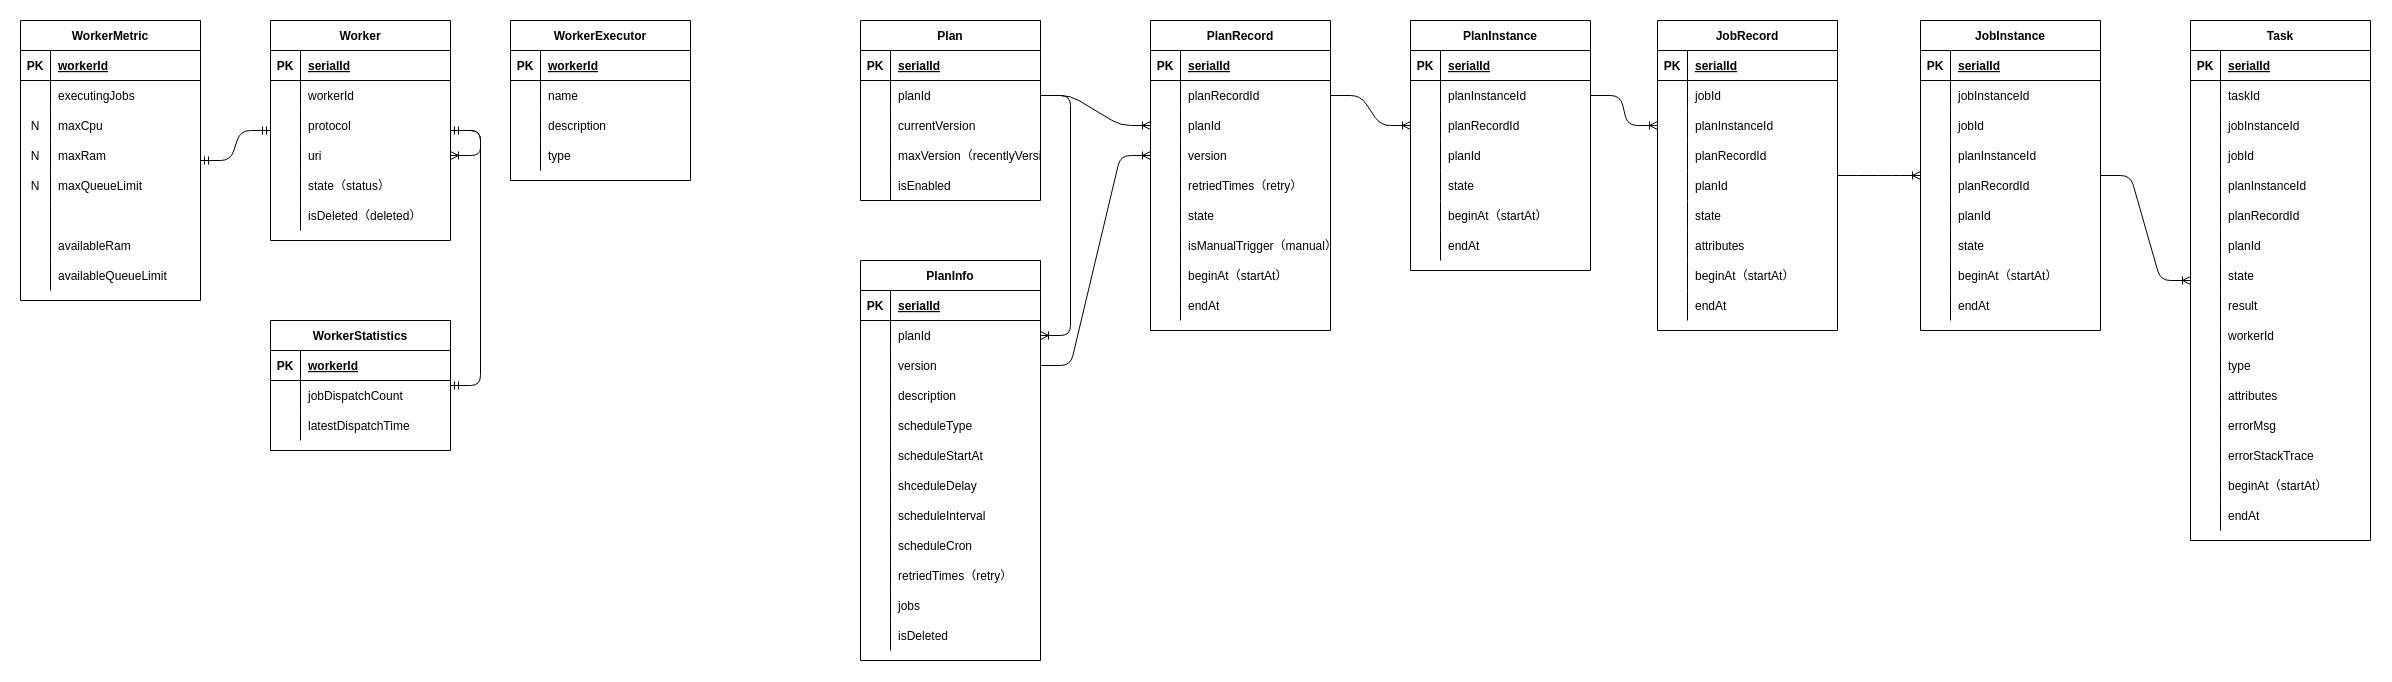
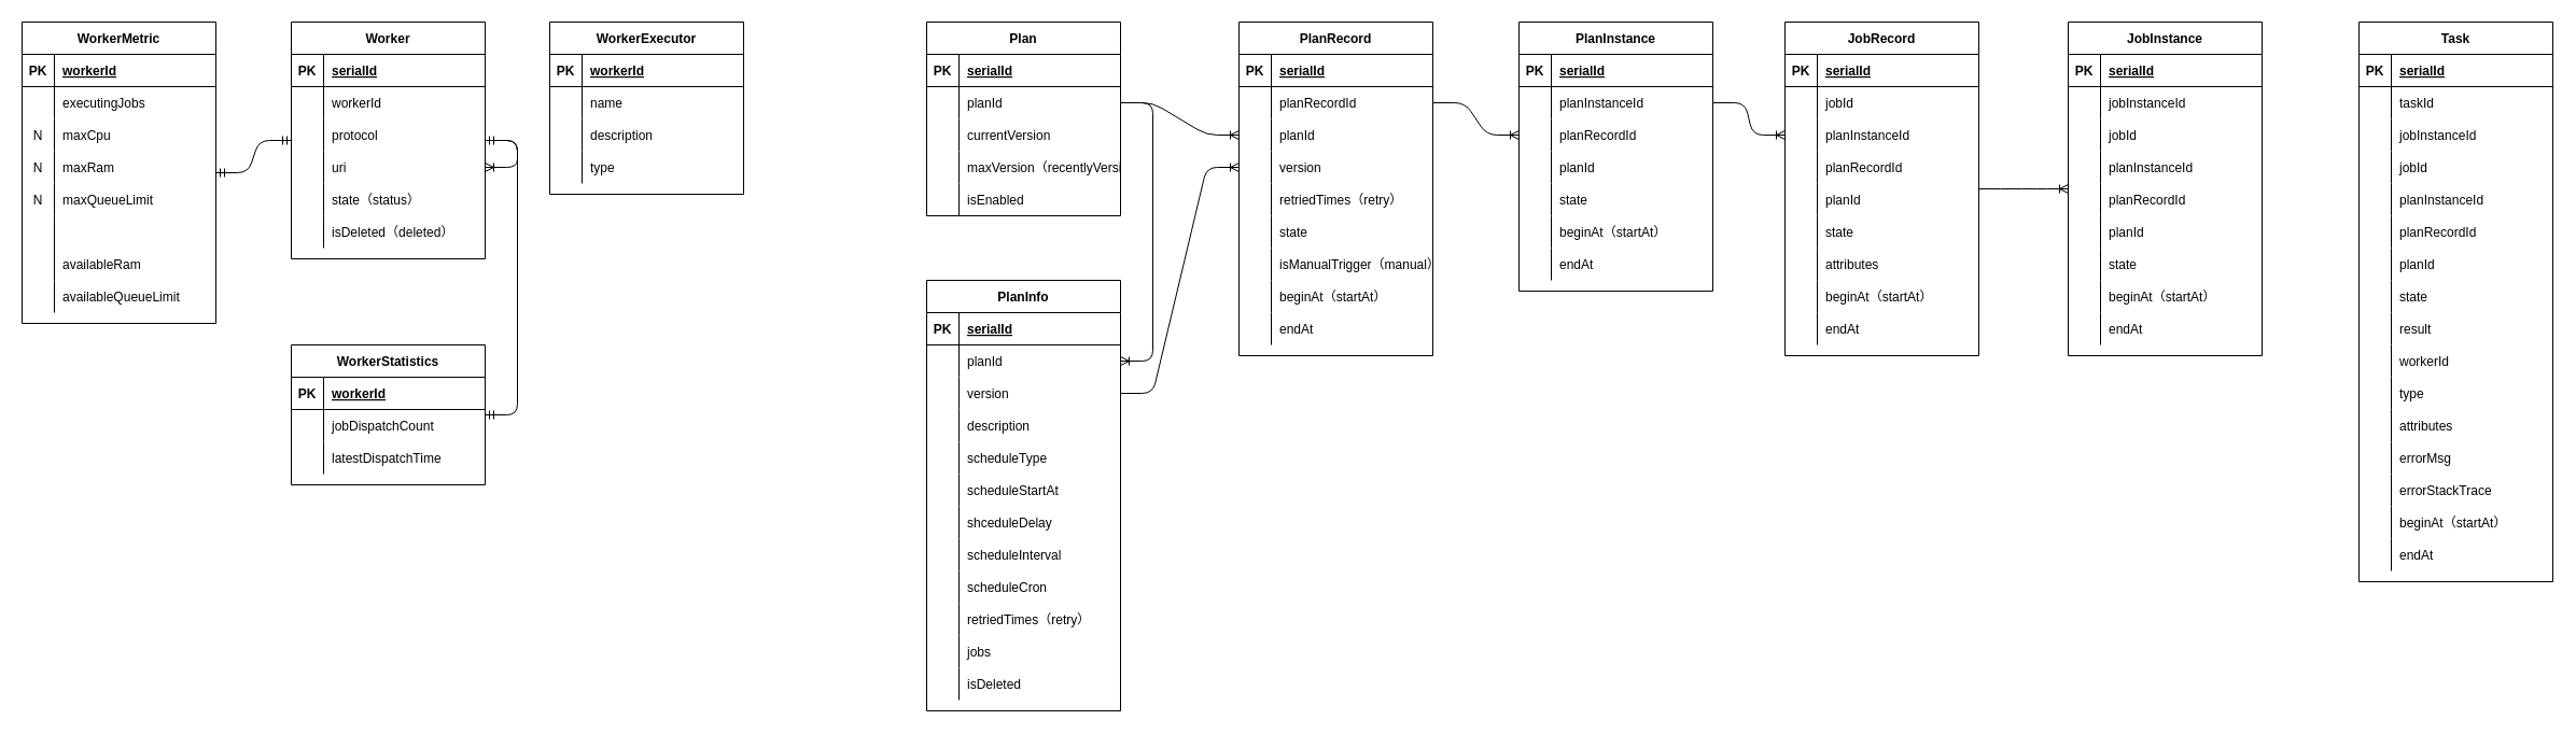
- <mxCell id="285" value="" style="edgeStyle=entityRelationEdgeStyle;fontSize=12;html=1;endArrow=ERoneToMany;" parent="1" source="206" target="236" edge="1"><mxGeometry width="100" height="100" relative="1" as="geometry"><mxPoint x="2100" y="160" as="sourcePoint" /><mxPoint x="2183" y="160" as="targetPoint" /></mxGeometry></mxCell>
